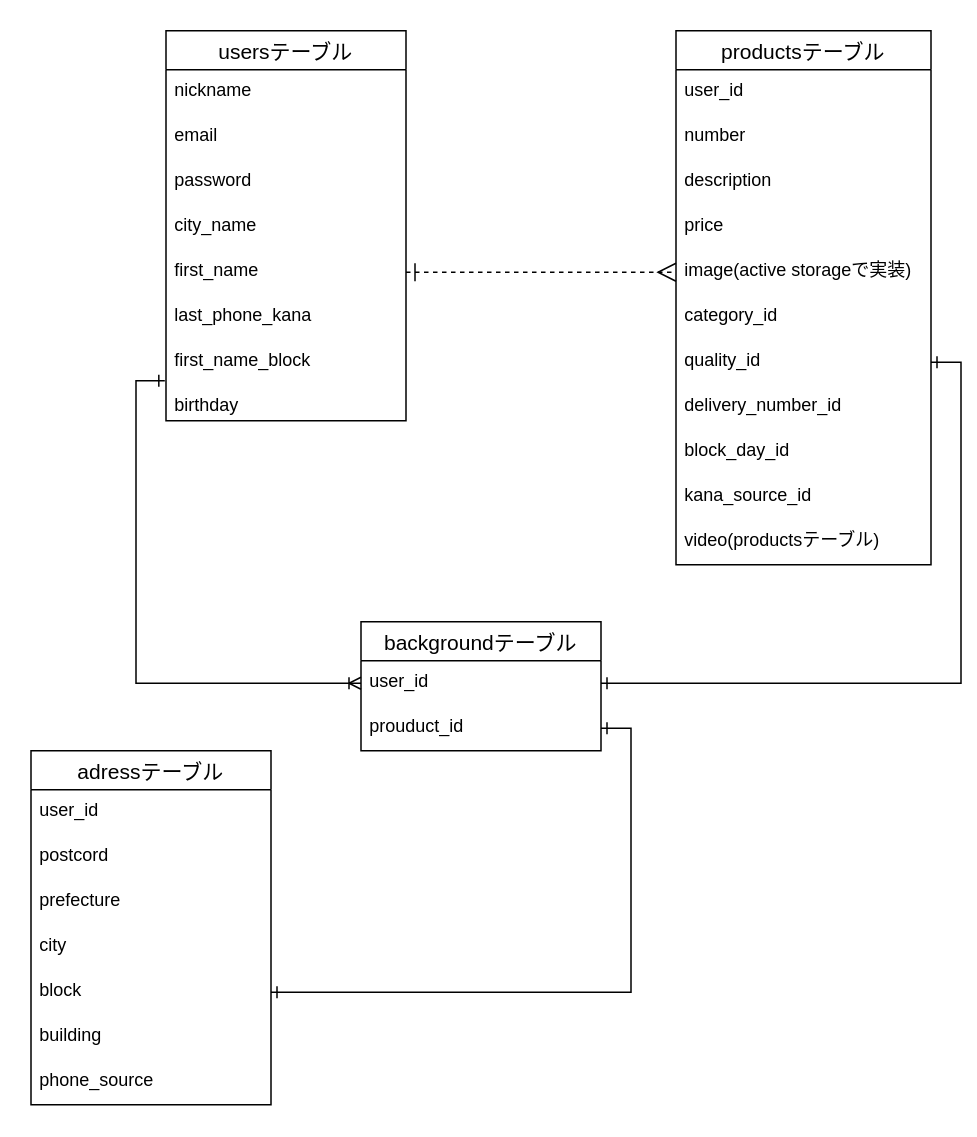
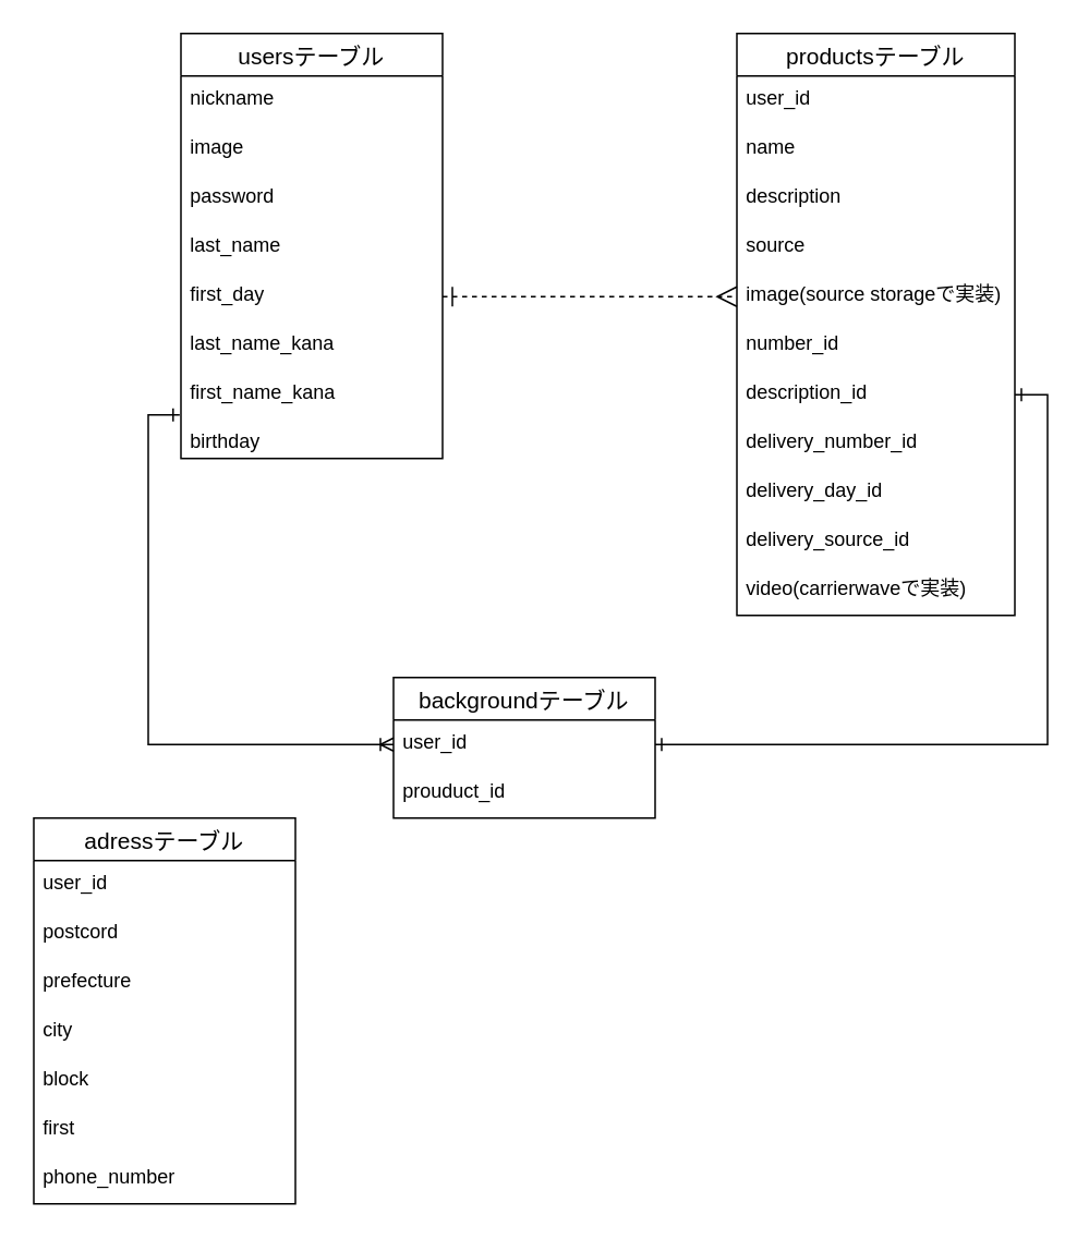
- <mxCell id="4" value="email&#10;" style="text;strokeColor=none;fillColor=none;spacingLeft=4;spacingRight=4;overflow=hidden;rotatable=0;points=[[0,0.5],[1,0.5]];portConstraint=eastwest;fontSize=12;" parent="2" vertex="1"><mxGeometry y="56" width="160" height="30" as="geometry" /></mxCell>
+ <mxCell id="4" value="image&#10;" style="text;strokeColor=none;fillColor=none;spacingLeft=4;spacingRight=4;overflow=hidden;rotatable=0;points=[[0,0.5],[1,0.5]];portConstraint=eastwest;fontSize=12;" parent="2" vertex="1"><mxGeometry y="56" width="160" height="30" as="geometry" /></mxCell>
- <mxCell id="13" value="number" style="text;strokeColor=none;fillColor=none;spacingLeft=4;spacingRight=4;overflow=hidden;rotatable=0;points=[[0,0.5],[1,0.5]];portConstraint=eastwest;fontSize=12;" parent="11" vertex="1"><mxGeometry y="56" width="170" height="30" as="geometry" /></mxCell>
+ <mxCell id="13" value="name" style="text;strokeColor=none;fillColor=none;spacingLeft=4;spacingRight=4;overflow=hidden;rotatable=0;points=[[0,0.5],[1,0.5]];portConstraint=eastwest;fontSize=12;" parent="11" vertex="1"><mxGeometry y="56" width="170" height="30" as="geometry" /></mxCell>
- <mxCell id="6" value="city_name" style="text;strokeColor=none;fillColor=none;spacingLeft=4;spacingRight=4;overflow=hidden;rotatable=0;points=[[0,0.5],[1,0.5]];portConstraint=eastwest;fontSize=12;" parent="2" vertex="1"><mxGeometry y="116" width="160" height="30" as="geometry" /></mxCell>
+ <mxCell id="6" value="last_name" style="text;strokeColor=none;fillColor=none;spacingLeft=4;spacingRight=4;overflow=hidden;rotatable=0;points=[[0,0.5],[1,0.5]];portConstraint=eastwest;fontSize=12;" parent="2" vertex="1"><mxGeometry y="116" width="160" height="30" as="geometry" /></mxCell>
- <mxCell id="15" value="price" style="text;strokeColor=none;fillColor=none;spacingLeft=4;spacingRight=4;overflow=hidden;rotatable=0;points=[[0,0.5],[1,0.5]];portConstraint=eastwest;fontSize=12;" parent="11" vertex="1"><mxGeometry y="116" width="170" height="30" as="geometry" /></mxCell>
+ <mxCell id="15" value="source" style="text;strokeColor=none;fillColor=none;spacingLeft=4;spacingRight=4;overflow=hidden;rotatable=0;points=[[0,0.5],[1,0.5]];portConstraint=eastwest;fontSize=12;" parent="11" vertex="1"><mxGeometry y="116" width="170" height="30" as="geometry" /></mxCell>
- <mxCell id="7" value="first_name" style="text;strokeColor=none;fillColor=none;spacingLeft=4;spacingRight=4;overflow=hidden;rotatable=0;points=[[0,0.5],[1,0.5]];portConstraint=eastwest;fontSize=12;" parent="2" vertex="1"><mxGeometry y="146" width="160" height="30" as="geometry" /></mxCell>
+ <mxCell id="7" value="first_day" style="text;strokeColor=none;fillColor=none;spacingLeft=4;spacingRight=4;overflow=hidden;rotatable=0;points=[[0,0.5],[1,0.5]];portConstraint=eastwest;fontSize=12;" parent="2" vertex="1"><mxGeometry y="146" width="160" height="30" as="geometry" /></mxCell>
- <mxCell id="16" value="image(active storageで実装)" style="text;strokeColor=none;fillColor=none;spacingLeft=4;spacingRight=4;overflow=hidden;rotatable=0;points=[[0,0.5],[1,0.5]];portConstraint=eastwest;fontSize=12;" parent="11" vertex="1"><mxGeometry y="146" width="170" height="30" as="geometry" /></mxCell>
+ <mxCell id="16" value="image(source storageで実装)" style="text;strokeColor=none;fillColor=none;spacingLeft=4;spacingRight=4;overflow=hidden;rotatable=0;points=[[0,0.5],[1,0.5]];portConstraint=eastwest;fontSize=12;" parent="11" vertex="1"><mxGeometry y="146" width="170" height="30" as="geometry" /></mxCell>
- <mxCell id="8" value="last_phone_kana" style="text;strokeColor=none;fillColor=none;spacingLeft=4;spacingRight=4;overflow=hidden;rotatable=0;points=[[0,0.5],[1,0.5]];portConstraint=eastwest;fontSize=12;" parent="2" vertex="1"><mxGeometry y="176" width="160" height="30" as="geometry" /></mxCell>
+ <mxCell id="8" value="last_name_kana" style="text;strokeColor=none;fillColor=none;spacingLeft=4;spacingRight=4;overflow=hidden;rotatable=0;points=[[0,0.5],[1,0.5]];portConstraint=eastwest;fontSize=12;" parent="2" vertex="1"><mxGeometry y="176" width="160" height="30" as="geometry" /></mxCell>
- <mxCell id="17" value="category_id" style="text;strokeColor=none;fillColor=none;spacingLeft=4;spacingRight=4;overflow=hidden;rotatable=0;points=[[0,0.5],[1,0.5]];portConstraint=eastwest;fontSize=12;" parent="11" vertex="1"><mxGeometry y="176" width="170" height="30" as="geometry" /></mxCell>
+ <mxCell id="17" value="number_id" style="text;strokeColor=none;fillColor=none;spacingLeft=4;spacingRight=4;overflow=hidden;rotatable=0;points=[[0,0.5],[1,0.5]];portConstraint=eastwest;fontSize=12;" parent="11" vertex="1"><mxGeometry y="176" width="170" height="30" as="geometry" /></mxCell>
- <mxCell id="9" value="first_name_block" style="text;strokeColor=none;fillColor=none;spacingLeft=4;spacingRight=4;overflow=hidden;rotatable=0;points=[[0,0.5],[1,0.5]];portConstraint=eastwest;fontSize=12;" parent="2" vertex="1"><mxGeometry y="206" width="160" height="30" as="geometry" /></mxCell>
+ <mxCell id="9" value="first_name_kana" style="text;strokeColor=none;fillColor=none;spacingLeft=4;spacingRight=4;overflow=hidden;rotatable=0;points=[[0,0.5],[1,0.5]];portConstraint=eastwest;fontSize=12;" parent="2" vertex="1"><mxGeometry y="206" width="160" height="30" as="geometry" /></mxCell>
- <mxCell id="18" value="quality_id" style="text;strokeColor=none;fillColor=none;spacingLeft=4;spacingRight=4;overflow=hidden;rotatable=0;points=[[0,0.5],[1,0.5]];portConstraint=eastwest;fontSize=12;" parent="11" vertex="1"><mxGeometry y="206" width="170" height="30" as="geometry" /></mxCell>
+ <mxCell id="18" value="description_id" style="text;strokeColor=none;fillColor=none;spacingLeft=4;spacingRight=4;overflow=hidden;rotatable=0;points=[[0,0.5],[1,0.5]];portConstraint=eastwest;fontSize=12;" parent="11" vertex="1"><mxGeometry y="206" width="170" height="30" as="geometry" /></mxCell>
- <mxCell id="20" value="block_day_id" style="text;strokeColor=none;fillColor=none;spacingLeft=4;spacingRight=4;overflow=hidden;rotatable=0;points=[[0,0.5],[1,0.5]];portConstraint=eastwest;fontSize=12;" parent="11" vertex="1"><mxGeometry y="266" width="170" height="30" as="geometry" /></mxCell>
+ <mxCell id="20" value="delivery_day_id" style="text;strokeColor=none;fillColor=none;spacingLeft=4;spacingRight=4;overflow=hidden;rotatable=0;points=[[0,0.5],[1,0.5]];portConstraint=eastwest;fontSize=12;" parent="11" vertex="1"><mxGeometry y="266" width="170" height="30" as="geometry" /></mxCell>
- <mxCell id="21" value="kana_source_id" style="text;strokeColor=none;fillColor=none;spacingLeft=4;spacingRight=4;overflow=hidden;rotatable=0;points=[[0,0.5],[1,0.5]];portConstraint=eastwest;fontSize=12;" parent="11" vertex="1"><mxGeometry y="296" width="170" height="30" as="geometry" /></mxCell>
+ <mxCell id="21" value="delivery_source_id" style="text;strokeColor=none;fillColor=none;spacingLeft=4;spacingRight=4;overflow=hidden;rotatable=0;points=[[0,0.5],[1,0.5]];portConstraint=eastwest;fontSize=12;" parent="11" vertex="1"><mxGeometry y="296" width="170" height="30" as="geometry" /></mxCell>
- <mxCell id="22" value="video(productsテーブル)" style="text;strokeColor=none;fillColor=none;spacingLeft=4;spacingRight=4;overflow=hidden;rotatable=0;points=[[0,0.5],[1,0.5]];portConstraint=eastwest;fontSize=12;" vertex="1" parent="11"><mxGeometry y="326" width="170" height="30" as="geometry" /></mxCell>
+ <mxCell id="22" value="video(carrierwaveで実装)" style="text;strokeColor=none;fillColor=none;spacingLeft=4;spacingRight=4;overflow=hidden;rotatable=0;points=[[0,0.5],[1,0.5]];portConstraint=eastwest;fontSize=12;" vertex="1" parent="11"><mxGeometry y="326" width="170" height="30" as="geometry" /></mxCell>
- <mxCell id="38" style="edgeStyle=orthogonalEdgeStyle;rounded=0;orthogonalLoop=1;jettySize=auto;html=1;exitX=1;exitY=0.5;exitDx=0;exitDy=0;entryX=1;entryY=0.5;entryDx=0;entryDy=0;endArrow=ERone;endFill=0;startArrow=ERone;startFill=0;" parent="1" source="34" target="29" edge="1"><mxGeometry relative="1" as="geometry" /></mxCell>
- <mxCell id="30" value="building" style="text;strokeColor=none;fillColor=none;spacingLeft=4;spacingRight=4;overflow=hidden;rotatable=0;points=[[0,0.5],[1,0.5]];portConstraint=eastwest;fontSize=12;" parent="24" vertex="1"><mxGeometry y="176" width="160" height="30" as="geometry" /></mxCell>
+ <mxCell id="30" value="first" style="text;strokeColor=none;fillColor=none;spacingLeft=4;spacingRight=4;overflow=hidden;rotatable=0;points=[[0,0.5],[1,0.5]];portConstraint=eastwest;fontSize=12;" parent="24" vertex="1"><mxGeometry y="176" width="160" height="30" as="geometry" /></mxCell>
- <mxCell id="31" value="phone_source" style="text;strokeColor=none;fillColor=none;spacingLeft=4;spacingRight=4;overflow=hidden;rotatable=0;points=[[0,0.5],[1,0.5]];portConstraint=eastwest;fontSize=12;" parent="24" vertex="1"><mxGeometry y="206" width="160" height="30" as="geometry" /></mxCell>
+ <mxCell id="31" value="phone_number" style="text;strokeColor=none;fillColor=none;spacingLeft=4;spacingRight=4;overflow=hidden;rotatable=0;points=[[0,0.5],[1,0.5]];portConstraint=eastwest;fontSize=12;" parent="24" vertex="1"><mxGeometry y="206" width="160" height="30" as="geometry" /></mxCell>
